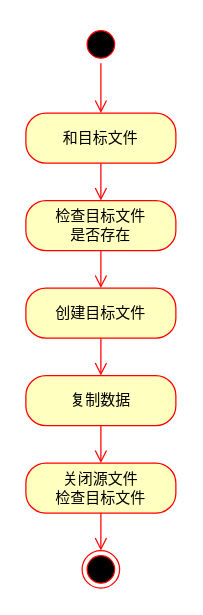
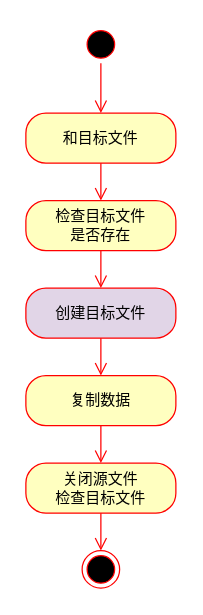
- <mxCell id="8" value="创建目标文件" style="rounded=1;whiteSpace=wrap;html=1;arcSize=40;fontColor=#000000;fillColor=#ffffc0;strokeColor=#ff0000;" vertex="1" parent="1"><mxGeometry x="20" y="230" width="120" height="40" as="geometry" /></mxCell>
+ <mxCell id="8" value="创建目标文件" style="rounded=1;whiteSpace=wrap;html=1;arcSize=40;fontColor=#000000;fillColor=#e1d5e7;strokeColor=#ff0000;" vertex="1" parent="1"><mxGeometry x="20" y="230" width="120" height="40" as="geometry" /></mxCell>
